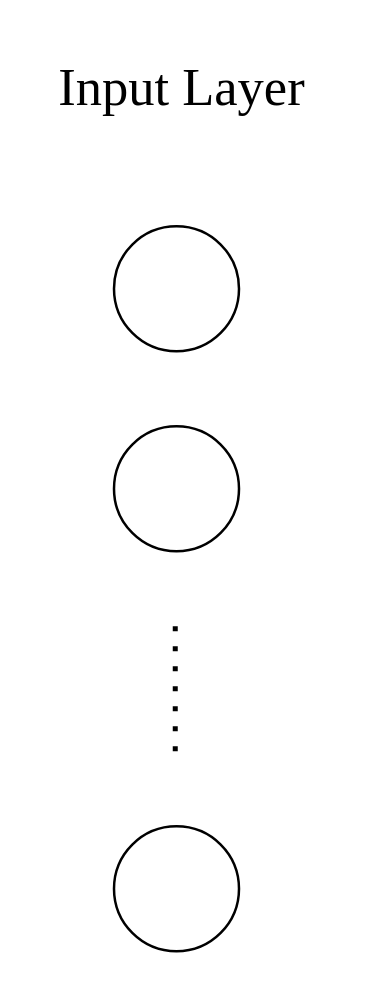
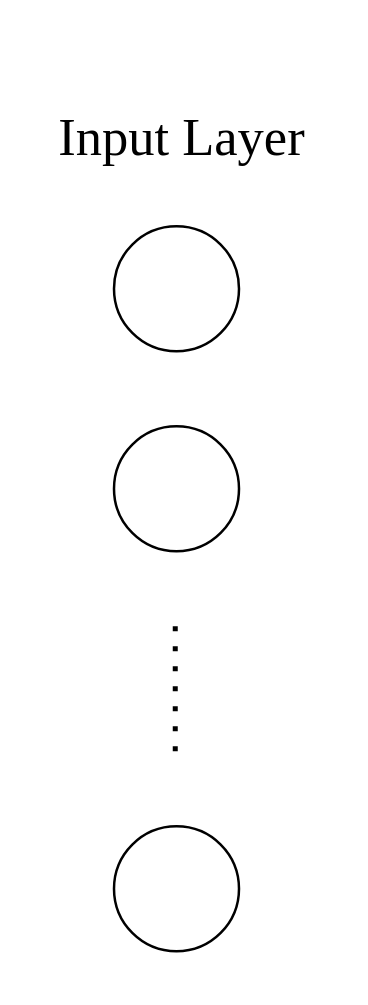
- <mxCell id="6" value="&lt;font style=&quot;font-size: 21px;&quot; face=&quot;Times New Roman&quot;&gt;Input Layer&lt;/font&gt;" style="text;strokeColor=none;align=center;fillColor=none;html=1;verticalAlign=middle;whiteSpace=wrap;rounded=0;" parent="1" vertex="1"><mxGeometry x="20" y="20" width="105" height="30" as="geometry" /></mxCell>
+ <mxCell id="6" value="&lt;font style=&quot;font-size: 21px;&quot; face=&quot;Times New Roman&quot;&gt;Input Layer&lt;/font&gt;" style="text;strokeColor=none;align=center;fillColor=none;html=1;verticalAlign=middle;whiteSpace=wrap;rounded=0;" parent="1" vertex="1"><mxGeometry x="20" y="40" width="105" height="30" as="geometry" /></mxCell>
